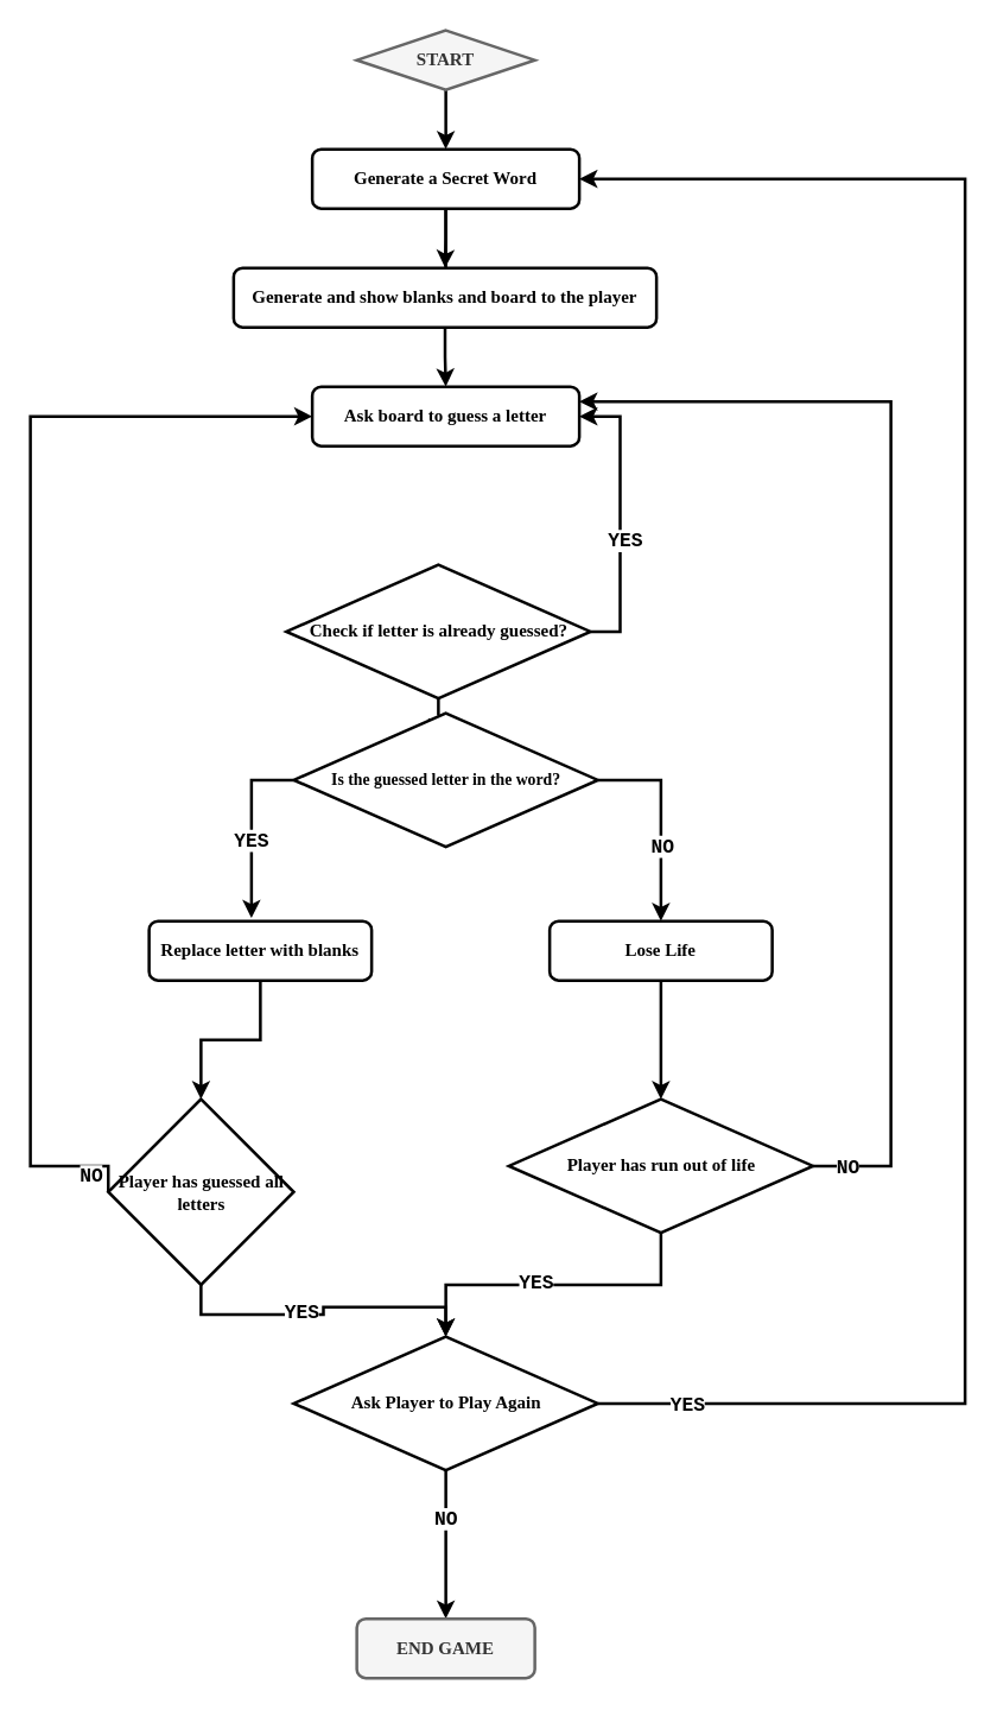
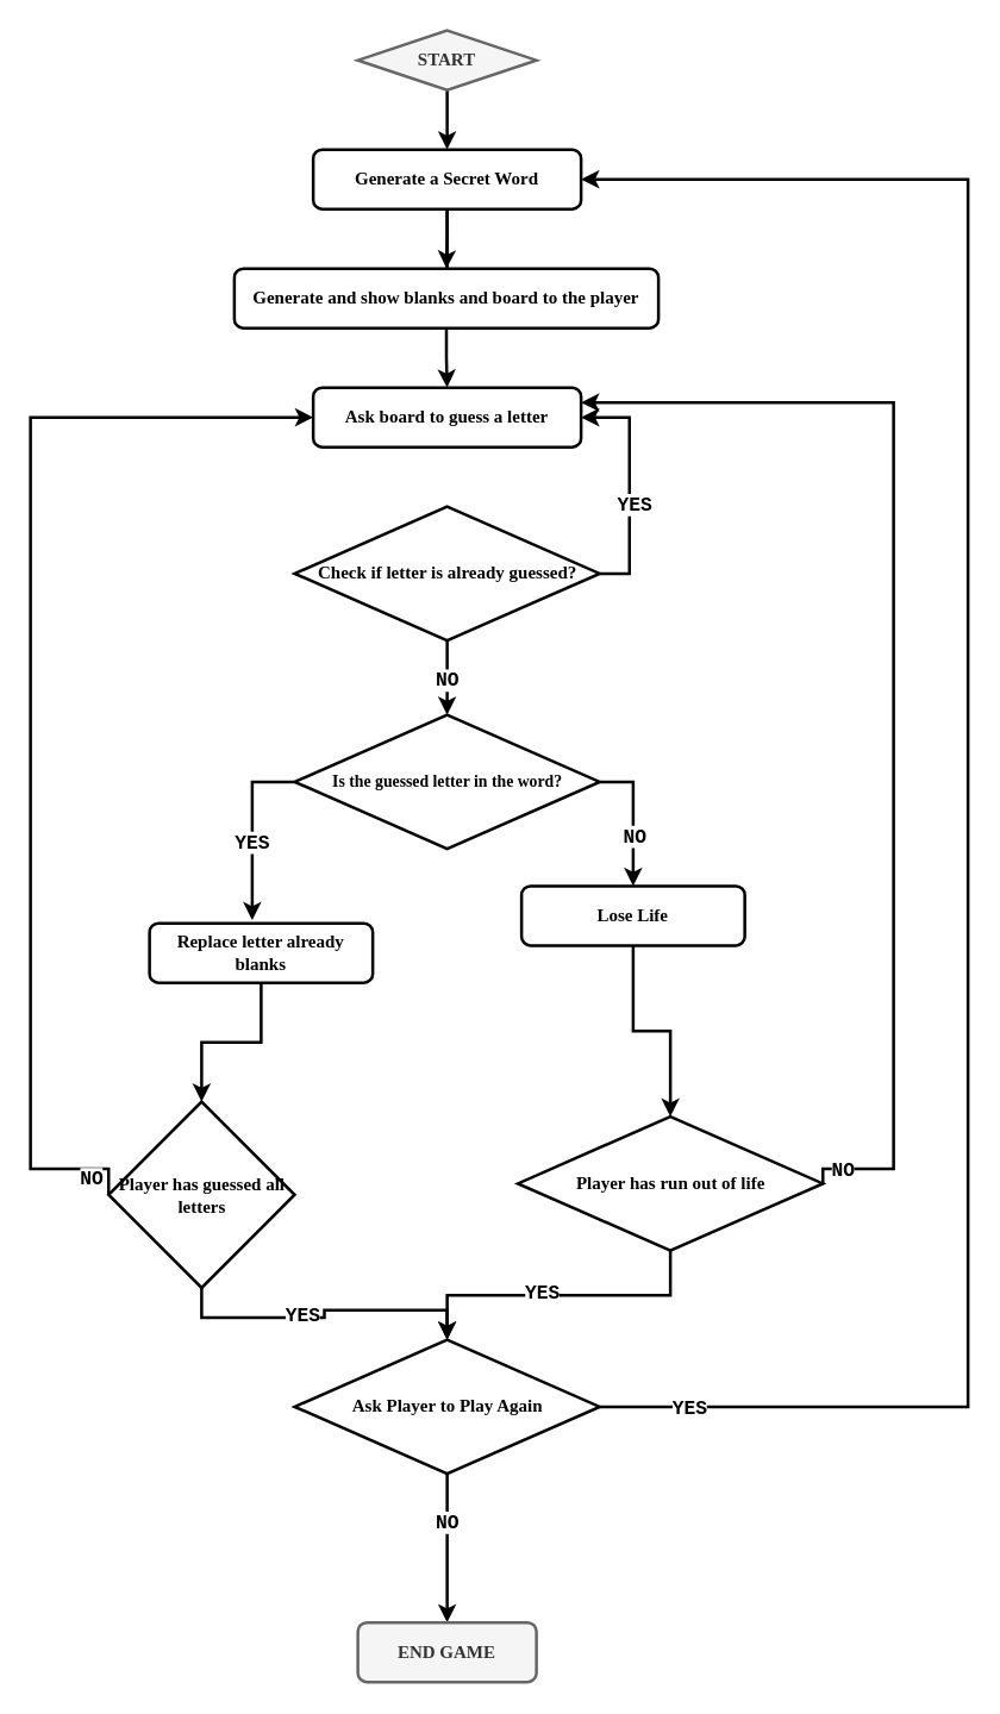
- <mxCell id="14" value="Check if letter is already guessed?" style="rhombus;whiteSpace=wrap;html=1;strokeWidth=2;fontFamily=Verdana;fontStyle=1" parent="1" vertex="1"><mxGeometry x="192.5" y="380" width="205" height="90" as="geometry" /></mxCell>
+ <mxCell id="14" value="Check if letter is already guessed?" style="rhombus;whiteSpace=wrap;html=1;strokeWidth=2;fontFamily=Verdana;fontStyle=1" parent="1" vertex="1"><mxGeometry x="197.5" y="340" width="205" height="90" as="geometry" /></mxCell>
- <mxCell id="21" value="Replace letter with blanks" style="rounded=1;whiteSpace=wrap;html=1;strokeWidth=2;fontFamily=Verdana;fontStyle=1" parent="1" vertex="1"><mxGeometry x="100" y="620" width="150" height="40" as="geometry" /></mxCell>
+ <mxCell id="21" value="Replace letter already blanks" style="rounded=1;whiteSpace=wrap;html=1;strokeWidth=2;fontFamily=Verdana;fontStyle=1" parent="1" vertex="1"><mxGeometry x="100" y="620" width="150" height="40" as="geometry" /></mxCell>
- <mxCell id="23" value="Lose Life" style="rounded=1;whiteSpace=wrap;html=1;strokeWidth=2;fontFamily=Verdana;fontStyle=1" parent="1" vertex="1"><mxGeometry x="370" y="620" width="150" height="40" as="geometry" /></mxCell>
+ <mxCell id="23" value="Lose Life" style="rounded=1;whiteSpace=wrap;html=1;strokeWidth=2;fontFamily=Verdana;fontStyle=1" parent="1" vertex="1"><mxGeometry x="350" y="595" width="150" height="40" as="geometry" /></mxCell>
- <mxCell id="33" value="Player has run out of life" style="rhombus;whiteSpace=wrap;html=1;strokeWidth=2;fontFamily=Verdana;fontStyle=1" parent="1" vertex="1"><mxGeometry x="342.5" y="740" width="205" height="90" as="geometry" /></mxCell>
+ <mxCell id="33" value="Player has run out of life" style="rhombus;whiteSpace=wrap;html=1;strokeWidth=2;fontFamily=Verdana;fontStyle=1" parent="1" vertex="1"><mxGeometry x="347.5" y="750" width="205" height="90" as="geometry" /></mxCell>
